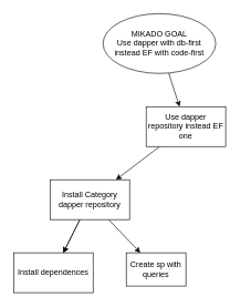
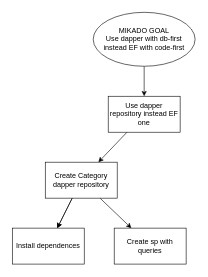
- <mxCell id="5" value="Use dapper repository instead EF one" style="whiteSpace=wrap;html=1;" parent="1" vertex="1"><mxGeometry x="220" y="160" width="120" height="60" as="geometry" /></mxCell>
+ <mxCell id="5" value="Use dapper repository instead EF one" style="whiteSpace=wrap;html=1;" parent="1" vertex="1"><mxGeometry x="180" y="160" width="120" height="60" as="geometry" /></mxCell>
- <mxCell id="9" value="Install Category dapper repository" style="whiteSpace=wrap;html=1;" parent="1" vertex="1"><mxGeometry x="75" y="270" width="120" height="60" as="geometry" /></mxCell>
+ <mxCell id="9" value="Create Category dapper repository" style="whiteSpace=wrap;html=1;" parent="1" vertex="1"><mxGeometry x="75" y="270" width="120" height="60" as="geometry" /></mxCell>
- <mxCell id="11" value="Create sp with queries&lt;br&gt;" style="whiteSpace=wrap;html=1;" parent="1" vertex="1"><mxGeometry x="190" y="380" width="90" height="50" as="geometry" /></mxCell>
+ <mxCell id="11" value="Create sp with queries&lt;br&gt;" style="whiteSpace=wrap;html=1;" parent="1" vertex="1"><mxGeometry x="190" y="380" width="120" height="60" as="geometry" /></mxCell>
